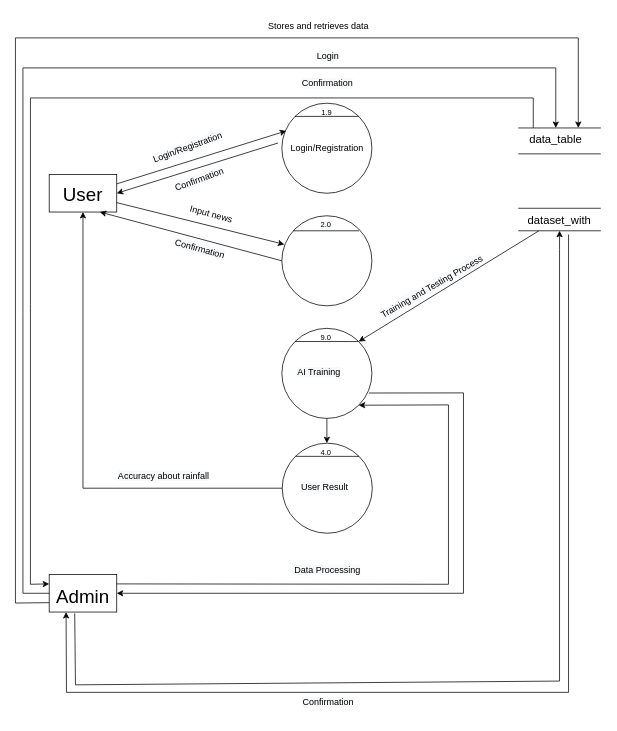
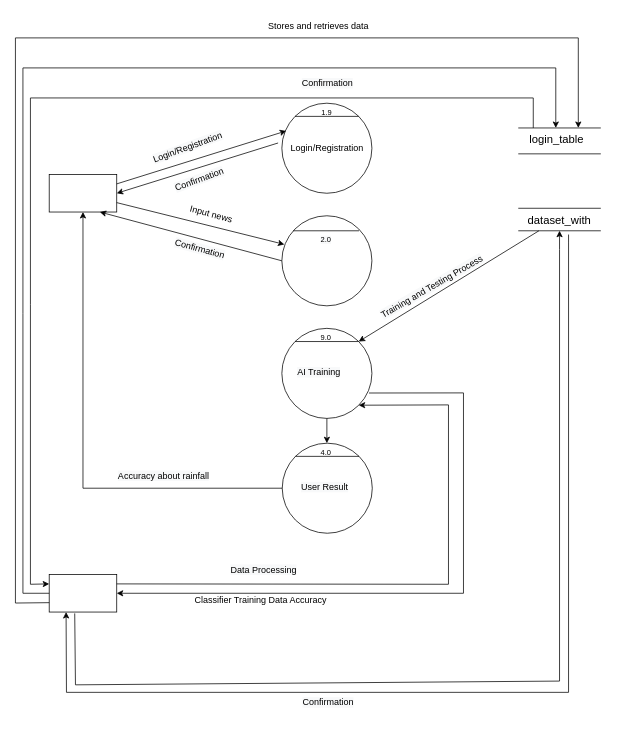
- <mxCell id="32" value="&lt;span style=&quot;color: rgb(0 , 0 , 0) ; font-family: &amp;#34;helvetica&amp;#34; ; font-size: 12px ; font-style: normal ; font-weight: 400 ; letter-spacing: normal ; text-align: center ; text-indent: 0px ; text-transform: none ; word-spacing: 0px ; background-color: rgb(248 , 249 , 250) ; display: inline ; float: none&quot;&gt;Login&lt;/span&gt;" style="text;whiteSpace=wrap;html=1;" vertex="1" parent="1"><mxGeometry x="420" y="60" width="30" height="30" as="geometry" /></mxCell>
- <mxCell id="22" value="&lt;div style=&quot;text-align: center&quot;&gt;&lt;font face=&quot;helvetica&quot;&gt;&lt;span style=&quot;font-size: 15px&quot;&gt;data_table&lt;/span&gt;&lt;/font&gt;&lt;/div&gt;" style="text;whiteSpace=wrap;html=1;" vertex="1" parent="1"><mxGeometry x="702.5" y="170" width="85" height="30" as="geometry" /></mxCell>
+ <mxCell id="22" value="&lt;div style=&quot;text-align: center&quot;&gt;&lt;font face=&quot;helvetica&quot;&gt;&lt;span style=&quot;font-size: 15px&quot;&gt;login_table&lt;/span&gt;&lt;/font&gt;&lt;/div&gt;" style="text;whiteSpace=wrap;html=1;" vertex="1" parent="1"><mxGeometry x="702.5" y="170" width="85" height="30" as="geometry" /></mxCell>
- <mxCell id="6" value="&lt;font style=&quot;font-size: 25px&quot;&gt;User&lt;/font&gt;" style="text;html=1;strokeColor=none;fillColor=none;align=center;verticalAlign=middle;whiteSpace=wrap;rounded=0;fontSize=30;" vertex="1" parent="1"><mxGeometry x="80" y="242" width="60" height="30" as="geometry" /></mxCell>
- <mxCell id="13" value="&lt;span style=&quot;color: rgb(0 , 0 , 0) ; font-family: &amp;#34;helvetica&amp;#34; ; font-size: 10px ; font-style: normal ; font-weight: 400 ; letter-spacing: normal ; text-align: center ; text-indent: 0px ; text-transform: none ; word-spacing: 0px ; background-color: rgb(248 , 249 , 250) ; display: inline ; float: none&quot;&gt;2.0&lt;/span&gt;" style="text;whiteSpace=wrap;html=1;fontSize=10;" vertex="1" parent="1"><mxGeometry x="425" y="287" width="20" height="30" as="geometry" /></mxCell>
+ <mxCell id="13" value="&lt;span style=&quot;color: rgb(0 , 0 , 0) ; font-family: &amp;#34;helvetica&amp;#34; ; font-size: 10px ; font-style: normal ; font-weight: 400 ; letter-spacing: normal ; text-align: center ; text-indent: 0px ; text-transform: none ; word-spacing: 0px ; background-color: rgb(248 , 249 , 250) ; display: inline ; float: none&quot;&gt;2.0&lt;/span&gt;" style="text;whiteSpace=wrap;html=1;fontSize=10;" vertex="1" parent="1"><mxGeometry x="425" y="307" width="20" height="30" as="geometry" /></mxCell>
- <mxCell id="46" value="&lt;span style=&quot;color: rgb(0 , 0 , 0) ; font-family: &amp;#34;helvetica&amp;#34; ; font-size: 12px ; font-style: normal ; font-weight: 400 ; letter-spacing: normal ; text-align: center ; text-indent: 0px ; text-transform: none ; word-spacing: 0px ; background-color: rgb(248 , 249 , 250) ; display: inline ; float: none&quot;&gt;Data Processing&lt;/span&gt;" style="text;whiteSpace=wrap;html=1;" vertex="1" parent="1"><mxGeometry x="390" y="744.5" width="100" height="30" as="geometry" /></mxCell>
+ <mxCell id="46" value="&lt;span style=&quot;color: rgb(0 , 0 , 0) ; font-family: &amp;#34;helvetica&amp;#34; ; font-size: 12px ; font-style: normal ; font-weight: 400 ; letter-spacing: normal ; text-align: center ; text-indent: 0px ; text-transform: none ; word-spacing: 0px ; background-color: rgb(248 , 249 , 250) ; display: inline ; float: none&quot;&gt;Data Processing&lt;/span&gt;" style="text;whiteSpace=wrap;html=1;" vertex="1" parent="1"><mxGeometry x="305" y="744.5" width="100" height="30" as="geometry" /></mxCell>
- <mxCell id="8" value="&lt;font style=&quot;font-size: 25px&quot;&gt;Admin&lt;/font&gt;" style="text;html=1;strokeColor=none;fillColor=none;align=center;verticalAlign=middle;whiteSpace=wrap;rounded=0;fontSize=30;" vertex="1" parent="1"><mxGeometry x="80" y="774.5" width="60" height="35" as="geometry" /></mxCell>
+ <mxCell id="47" value="&lt;div style=&quot;text-align: center&quot;&gt;&lt;font face=&quot;helvetica&quot;&gt;Classifier Training Data Accuracy&lt;/font&gt;&lt;/div&gt;" style="text;whiteSpace=wrap;html=1;" vertex="1" parent="1"><mxGeometry x="257" y="785" width="182" height="30" as="geometry" /></mxCell>
